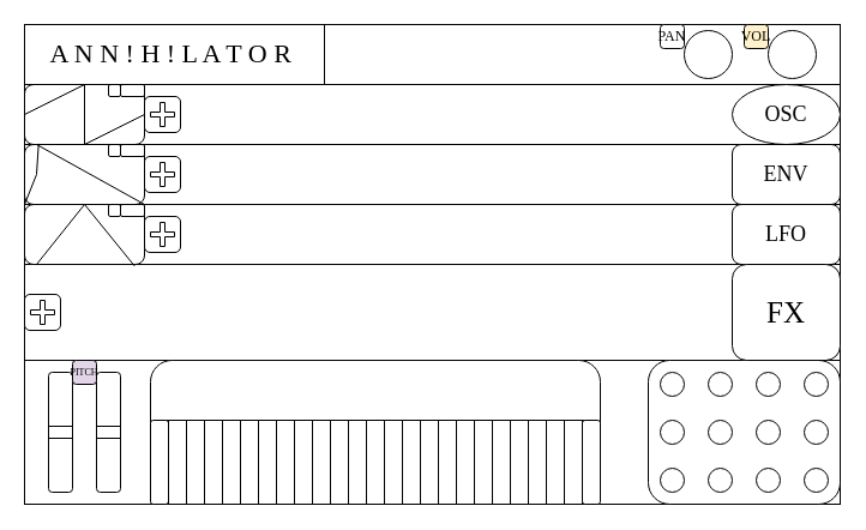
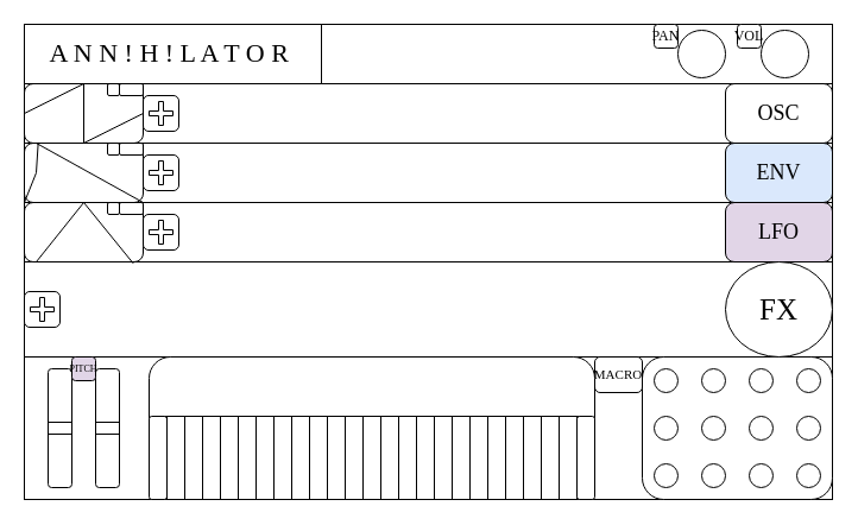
- <mxCell id="47" value="VOL" style="rounded=1;whiteSpace=wrap;html=1;fontFamily=AGENCY FB;fillColor=#fff2cc;" parent="1" vertex="1"><mxGeometry x="620" y="20" width="20" height="20" as="geometry" /></mxCell>
+ <mxCell id="47" value="VOL" style="rounded=1;whiteSpace=wrap;html=1;fontFamily=AGENCY FB;" parent="1" vertex="1"><mxGeometry x="620" y="20" width="20" height="20" as="geometry" /></mxCell>
- <mxCell id="48" value="&lt;font style=&quot;font-size: 18px;&quot;&gt;OSC&lt;/font&gt;" style="ellipse;whiteSpace=wrap;html=1;fontFamily=AGENCY FB;" parent="1" vertex="1"><mxGeometry x="610" y="70" width="90" height="50" as="geometry" /></mxCell>
+ <mxCell id="48" value="&lt;font style=&quot;font-size: 18px;&quot;&gt;OSC&lt;/font&gt;" style="rounded=1;whiteSpace=wrap;html=1;fontFamily=AGENCY FB;" parent="1" vertex="1"><mxGeometry x="610" y="70" width="90" height="50" as="geometry" /></mxCell>
- <mxCell id="49" value="&lt;font style=&quot;font-size: 18px;&quot;&gt;ENV&lt;/font&gt;" style="rounded=1;whiteSpace=wrap;html=1;fontFamily=AGENCY FB;" parent="1" vertex="1"><mxGeometry x="610" y="120" width="90" height="50" as="geometry" /></mxCell>
+ <mxCell id="49" value="&lt;font style=&quot;font-size: 18px;&quot;&gt;ENV&lt;/font&gt;" style="rounded=1;whiteSpace=wrap;html=1;fontFamily=AGENCY FB;fillColor=#dae8fc;" parent="1" vertex="1"><mxGeometry x="610" y="120" width="90" height="50" as="geometry" /></mxCell>
- <mxCell id="50" value="&lt;font style=&quot;font-size: 18px;&quot;&gt;LFO&lt;/font&gt;" style="rounded=1;whiteSpace=wrap;html=1;fontFamily=AGENCY FB;" parent="1" vertex="1"><mxGeometry x="610" y="170" width="90" height="50" as="geometry" /></mxCell>
+ <mxCell id="50" value="&lt;font style=&quot;font-size: 18px;&quot;&gt;LFO&lt;/font&gt;" style="rounded=1;whiteSpace=wrap;html=1;fontFamily=AGENCY FB;fillColor=#e1d5e7;" parent="1" vertex="1"><mxGeometry x="610" y="170" width="90" height="50" as="geometry" /></mxCell>
- <mxCell id="51" value="&lt;font style=&quot;font-size: 25px;&quot;&gt;FX&lt;/font&gt;" style="rounded=1;whiteSpace=wrap;html=1;fontFamily=AGENCY FB;" parent="1" vertex="1"><mxGeometry x="610" y="220" width="90" height="80" as="geometry" /></mxCell>
+ <mxCell id="51" value="&lt;font style=&quot;font-size: 25px;&quot;&gt;FX&lt;/font&gt;" style="ellipse;whiteSpace=wrap;html=1;fontFamily=AGENCY FB;" parent="1" vertex="1"><mxGeometry x="610" y="220" width="90" height="80" as="geometry" /></mxCell>
+ <mxCell id="53" value="&lt;font style=&quot;font-size: 11px;&quot;&gt;MACRO&lt;/font&gt;" style="rounded=1;whiteSpace=wrap;html=1;fontFamily=AGENCY FB;fontSize=8;" parent="1" vertex="1"><mxGeometry x="500" y="300" width="40" height="30" as="geometry" /></mxCell>
